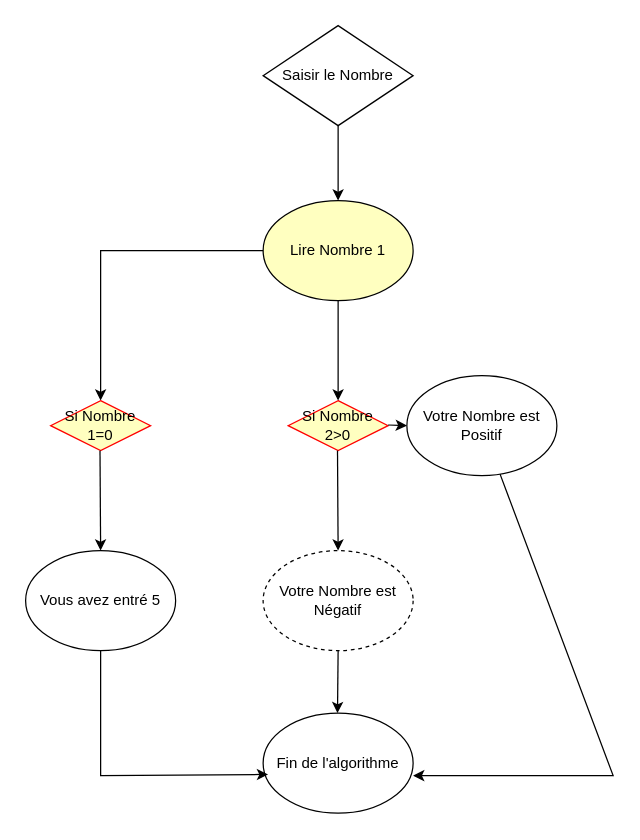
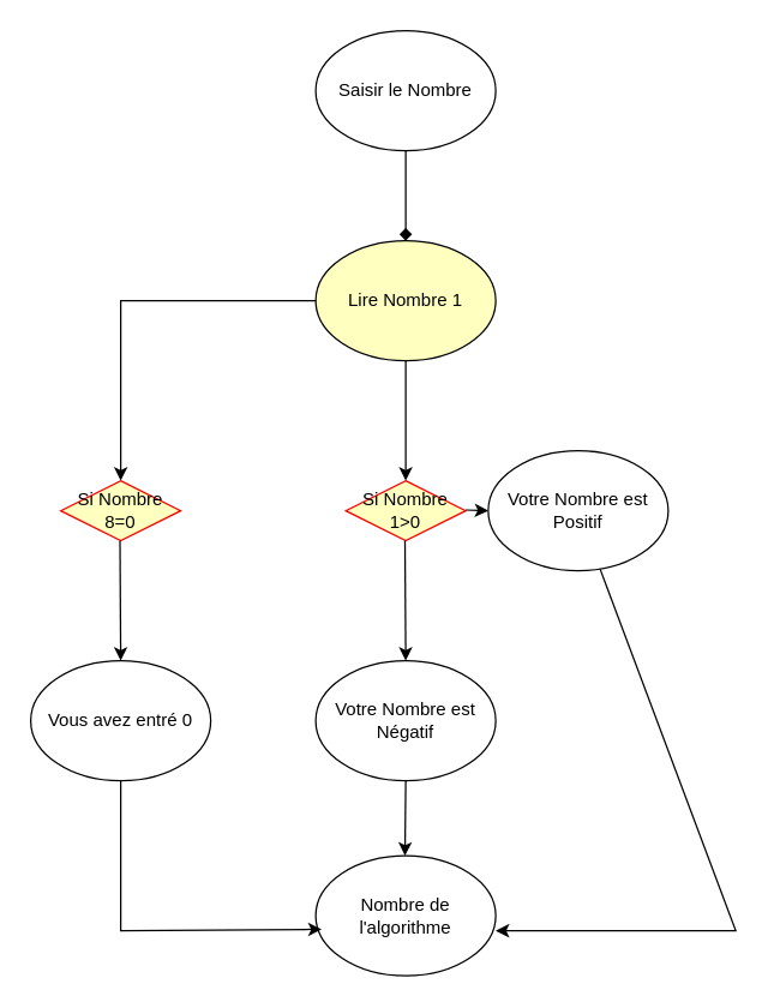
- <mxCell id="3" value="Saisir le Nombre" style="rhombus;whiteSpace=wrap;html=1;" parent="1" vertex="1"><mxGeometry x="210" width="120" height="80" as="geometry" y="20" /></mxCell>
+ <mxCell id="3" value="Saisir le Nombre" style="ellipse;whiteSpace=wrap;html=1;" parent="1" vertex="1"><mxGeometry x="210" width="120" height="80" as="geometry" y="20" /></mxCell>
- <mxCell id="4" value="" style="endArrow=classic;html=1;rounded=0;exitX=0.5;exitY=1;exitDx=0;exitDy=0;entryX=0.5;entryY=0;entryDx=0;entryDy=0;" parent="1" source="3" target="2" edge="1"><mxGeometry width="50" height="50" relative="1" as="geometry"><mxPoint x="320" y="180" as="sourcePoint" /><mxPoint x="270" y="190" as="targetPoint" /></mxGeometry></mxCell>
+ <mxCell id="4" value="" style="endArrow=diamond;html=1;rounded=0;exitX=0.5;exitY=1;exitDx=0;exitDy=0;entryX=0.5;entryY=0;entryDx=0;entryDy=0;" parent="1" source="3" target="2" edge="1"><mxGeometry width="50" height="50" relative="1" as="geometry"><mxPoint x="320" y="180" as="sourcePoint" /><mxPoint x="270" y="190" as="targetPoint" /></mxGeometry></mxCell>
- <mxCell id="15" value="Si Nombre 1=0" style="rhombus;whiteSpace=wrap;html=1;fontColor=#000000;fillColor=#ffffc0;strokeColor=#ff0000;" vertex="1" parent="1"><mxGeometry x="40" y="320" width="80" height="40" as="geometry" /></mxCell>
+ <mxCell id="15" value="Si Nombre 8=0" style="rhombus;whiteSpace=wrap;html=1;fontColor=#000000;fillColor=#ffffc0;strokeColor=#ff0000;" vertex="1" parent="1"><mxGeometry x="40" y="320" width="80" height="40" as="geometry" /></mxCell>
- <mxCell id="9" value="Si Nombre 2&amp;gt;0" style="rhombus;whiteSpace=wrap;html=1;fontColor=#000000;fillColor=#ffffc0;strokeColor=#ff0000;" parent="1" vertex="1"><mxGeometry x="230" y="320" width="80" height="40" as="geometry" /></mxCell>
+ <mxCell id="9" value="Si Nombre 1&amp;gt;0" style="rhombus;whiteSpace=wrap;html=1;fontColor=#000000;fillColor=#ffffc0;strokeColor=#ff0000;" parent="1" vertex="1"><mxGeometry x="230" y="320" width="80" height="40" as="geometry" /></mxCell>
- <mxCell id="16" value="Vous avez entré 5" style="ellipse;whiteSpace=wrap;html=1;" vertex="1" parent="1"><mxGeometry x="20" y="440" width="120" height="80" as="geometry" /></mxCell>
+ <mxCell id="16" value="Vous avez entré 0" style="ellipse;whiteSpace=wrap;html=1;" vertex="1" parent="1"><mxGeometry x="20" y="440" width="120" height="80" as="geometry" /></mxCell>
- <mxCell id="6" value="Votre Nombre est Négatif" style="ellipse;whiteSpace=wrap;html=1;dashed=1;" parent="1" vertex="1"><mxGeometry x="210" y="440" width="120" height="80" as="geometry" /></mxCell>
+ <mxCell id="6" value="Votre Nombre est Négatif" style="ellipse;whiteSpace=wrap;html=1;" parent="1" vertex="1"><mxGeometry x="210" y="440" width="120" height="80" as="geometry" /></mxCell>
- <mxCell id="8" value="Fin de l'algorithme" style="ellipse;whiteSpace=wrap;html=1;" parent="1" vertex="1"><mxGeometry x="210" y="570" width="120" height="80" as="geometry" /></mxCell>
+ <mxCell id="8" value="Nombre de l'algorithme" style="ellipse;whiteSpace=wrap;html=1;" parent="1" vertex="1"><mxGeometry x="210" y="570" width="120" height="80" as="geometry" /></mxCell>
